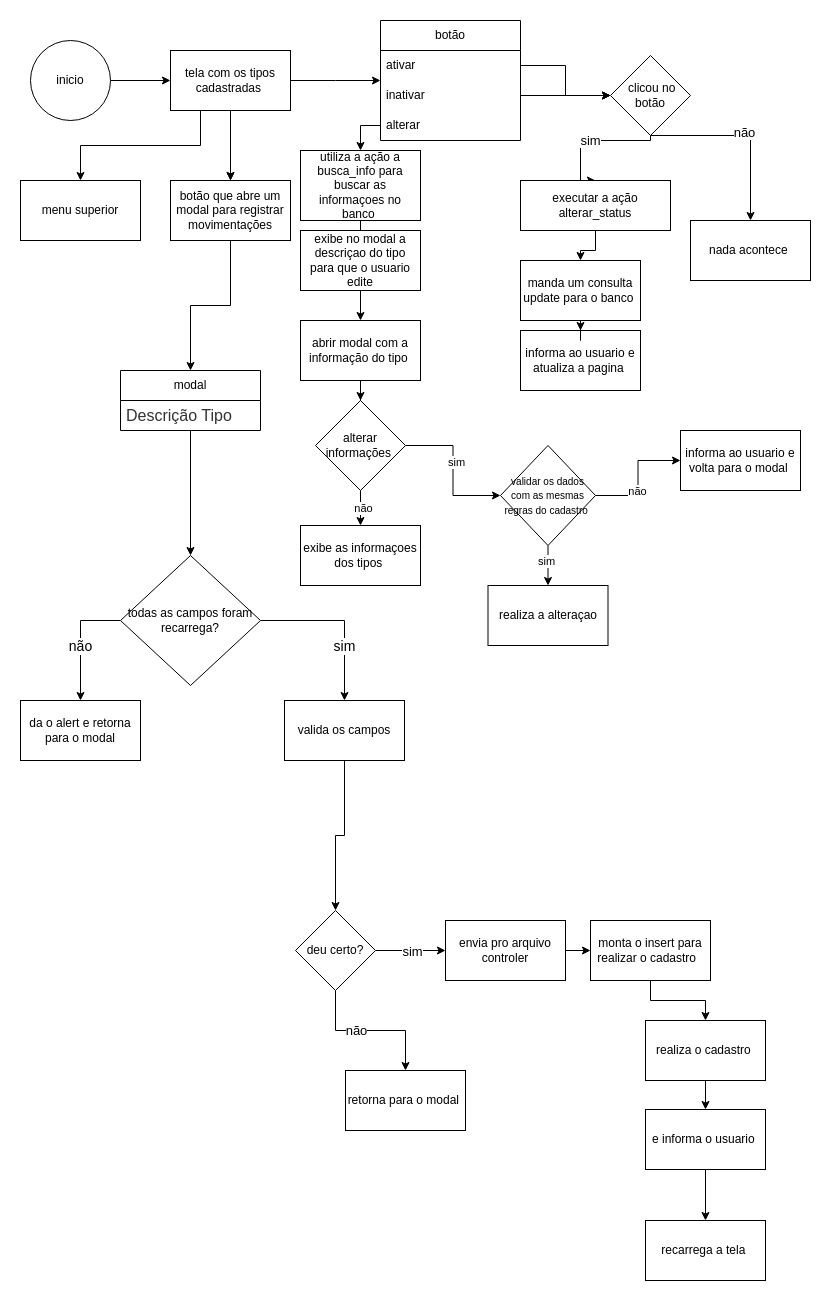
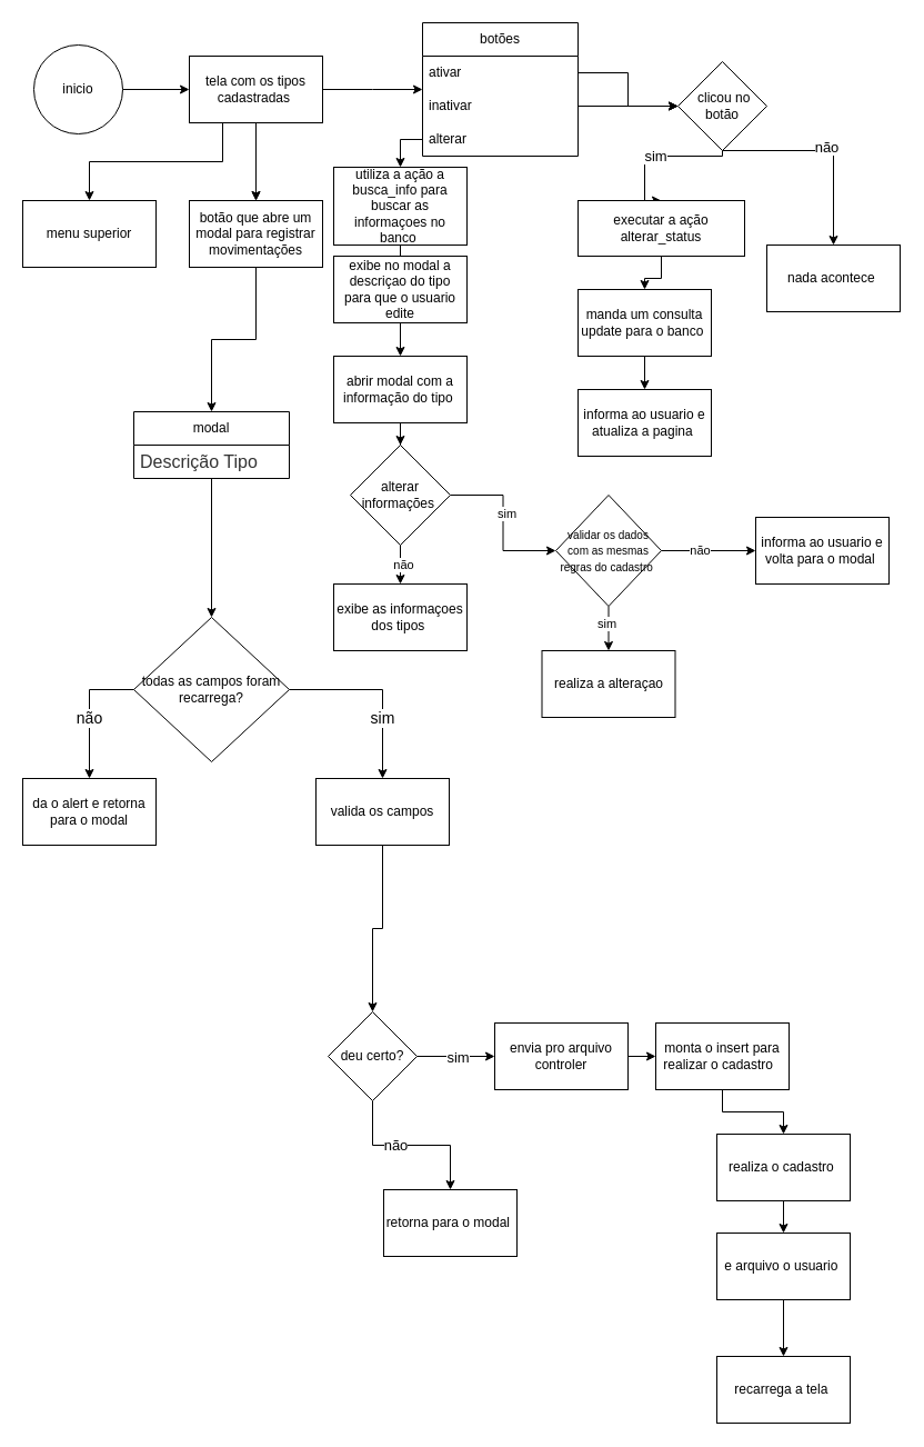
- <mxCell id="9" value="botão" style="swimlane;fontStyle=0;childLayout=stackLayout;horizontal=1;startSize=30;horizontalStack=0;resizeParent=1;resizeParentMax=0;resizeLast=0;collapsible=1;marginBottom=0;whiteSpace=wrap;html=1;" parent="1" vertex="1"><mxGeometry x="380" y="20" width="140" height="120" as="geometry" /></mxCell>
+ <mxCell id="9" value="botões" style="swimlane;fontStyle=0;childLayout=stackLayout;horizontal=1;startSize=30;horizontalStack=0;resizeParent=1;resizeParentMax=0;resizeLast=0;collapsible=1;marginBottom=0;whiteSpace=wrap;html=1;" parent="1" vertex="1"><mxGeometry x="380" y="20" width="140" height="120" as="geometry" /></mxCell>
- <mxCell id="36" value="informa ao usuario e atualiza a pagina&amp;nbsp;" style="rounded=0;whiteSpace=wrap;html=1;" parent="1" vertex="1"><mxGeometry x="520" y="330" width="120" height="60" as="geometry" /></mxCell>
+ <mxCell id="36" value="informa ao usuario e atualiza a pagina&amp;nbsp;" style="rounded=0;whiteSpace=wrap;html=1;" parent="1" vertex="1"><mxGeometry x="520" y="350" width="120" height="60" as="geometry" /></mxCell>
- <mxCell id="34" value="informa ao usuario e volta para o modal&amp;nbsp;" style="whiteSpace=wrap;html=1;rounded=0;" parent="1" vertex="1"><mxGeometry x="680" y="430" width="120" height="60" as="geometry" /></mxCell>
+ <mxCell id="34" value="informa ao usuario e volta para o modal&amp;nbsp;" style="whiteSpace=wrap;html=1;rounded=0;" parent="1" vertex="1"><mxGeometry x="680" y="465" width="120" height="60" as="geometry" /></mxCell>
- <mxCell id="65" value="e informa o usuario&amp;nbsp;" style="rounded=0;whiteSpace=wrap;html=1;" parent="1" vertex="1"><mxGeometry x="645" y="1109" width="120" height="60" as="geometry" /></mxCell>
+ <mxCell id="65" value="e arquivo o usuario&amp;nbsp;" style="rounded=0;whiteSpace=wrap;html=1;" parent="1" vertex="1"><mxGeometry x="645" y="1109" width="120" height="60" as="geometry" /></mxCell>
